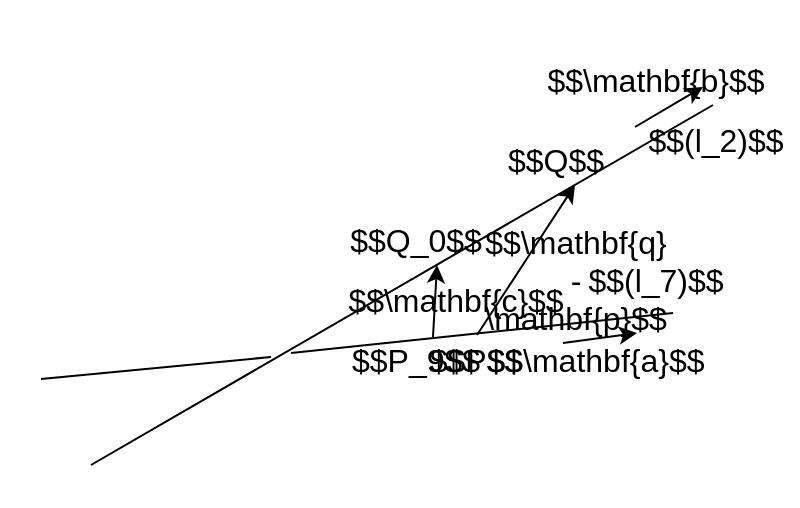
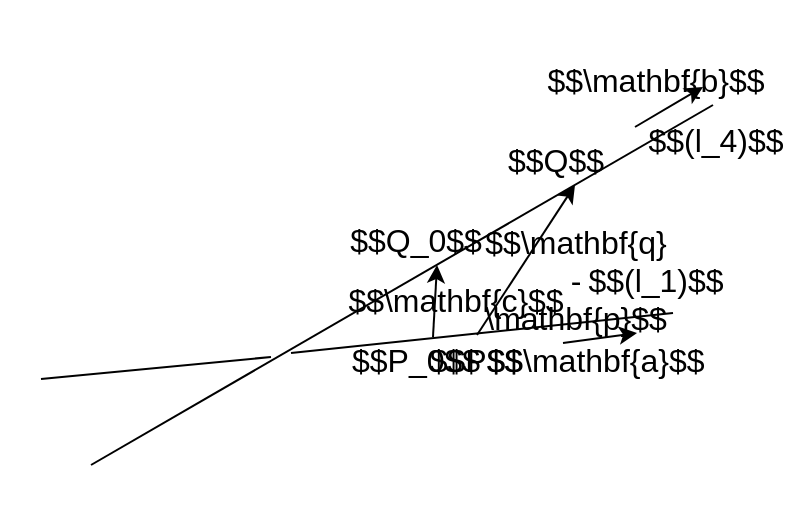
- <mxCell id="10" value="$$(l_2)$$" style="text;strokeColor=none;align=center;fillColor=none;html=1;verticalAlign=middle;whiteSpace=wrap;rounded=0;fontSize=16;" vertex="1" parent="1"><mxGeometry x="338" y="50" width="40" height="40" as="geometry" /></mxCell>
+ <mxCell id="10" value="$$(l_4)$$" style="text;strokeColor=none;align=center;fillColor=none;html=1;verticalAlign=middle;whiteSpace=wrap;rounded=0;fontSize=16;" vertex="1" parent="1"><mxGeometry x="338" y="50" width="40" height="40" as="geometry" /></mxCell>
- <mxCell id="11" value="$$(l_7)$$" style="text;strokeColor=none;align=center;fillColor=none;html=1;verticalAlign=middle;whiteSpace=wrap;rounded=0;fontSize=16;" vertex="1" parent="1"><mxGeometry x="308" y="120" width="40" height="40" as="geometry" /></mxCell>
+ <mxCell id="11" value="$$(l_1)$$" style="text;strokeColor=none;align=center;fillColor=none;html=1;verticalAlign=middle;whiteSpace=wrap;rounded=0;fontSize=16;" vertex="1" parent="1"><mxGeometry x="308" y="120" width="40" height="40" as="geometry" /></mxCell>
- <mxCell id="9" value="$$P_9$$" style="text;strokeColor=none;align=center;fillColor=none;html=1;verticalAlign=middle;whiteSpace=wrap;rounded=0;fontSize=16;" vertex="1" parent="1"><mxGeometry x="188" y="160" width="40" height="40" as="geometry" /></mxCell>
+ <mxCell id="9" value="$$P_0$$" style="text;strokeColor=none;align=center;fillColor=none;html=1;verticalAlign=middle;whiteSpace=wrap;rounded=0;fontSize=16;" vertex="1" parent="1"><mxGeometry x="188" y="160" width="40" height="40" as="geometry" /></mxCell>
